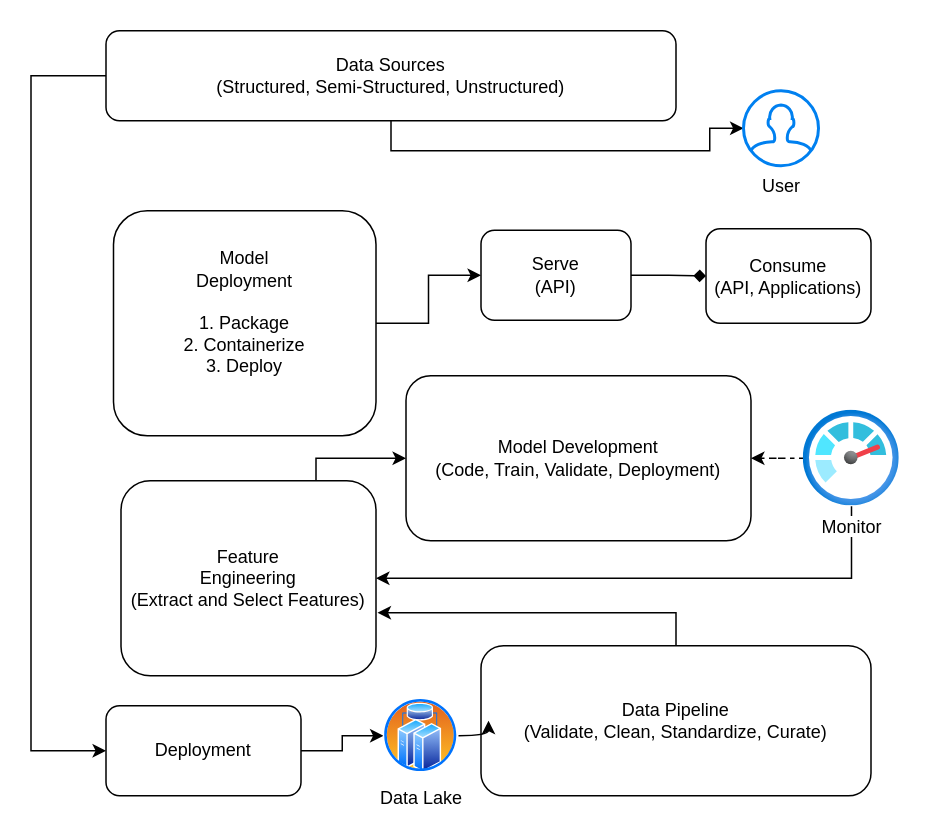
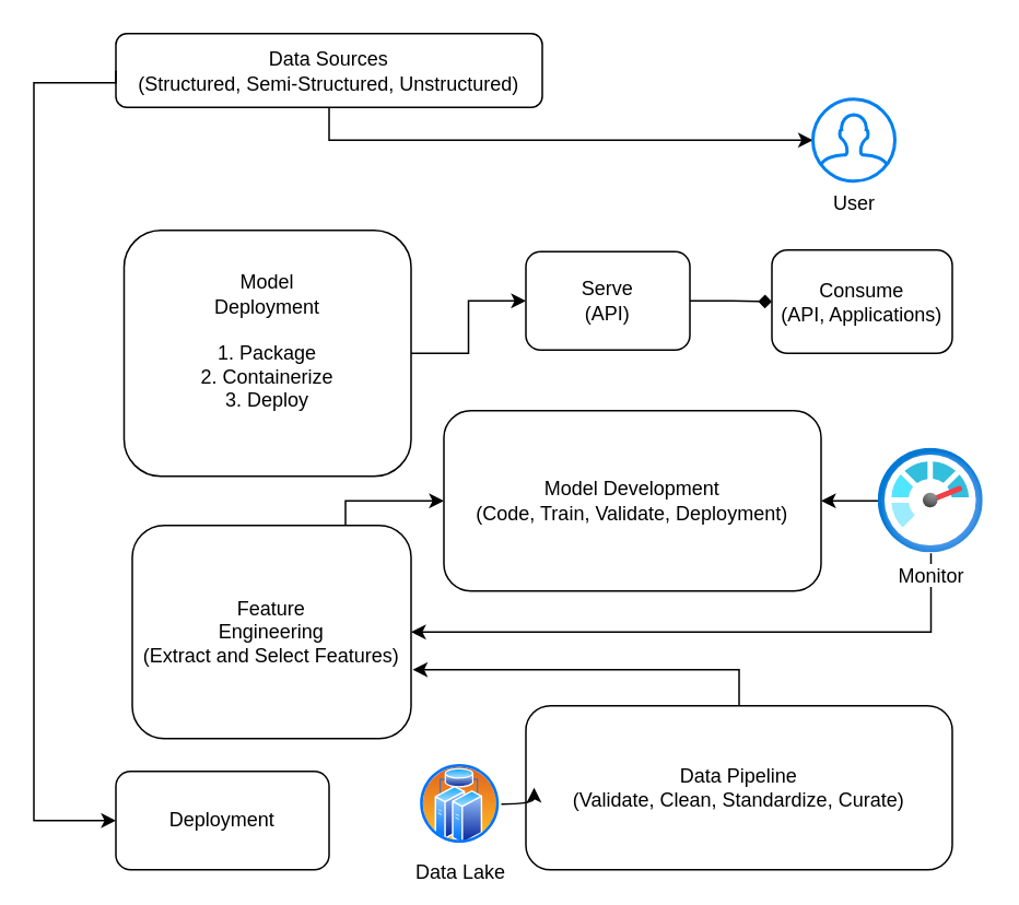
- <mxCell id="2" value="Data Sources&lt;div&gt;(Structured, Semi-Structured, Unstructured)&lt;/div&gt;" style="rounded=1;whiteSpace=wrap;html=1;" parent="1" vertex="1"><mxGeometry x="70" y="20" width="380" height="60" as="geometry" /></mxCell>
+ <mxCell id="2" value="Data Sources&lt;div&gt;(Structured, Semi-Structured, Unstructured)&lt;/div&gt;" style="rounded=1;whiteSpace=wrap;html=1;" parent="1" vertex="1"><mxGeometry x="70" y="20" width="260" height="45" as="geometry" /></mxCell>
- <mxCell id="13" value="" style="edgeStyle=orthogonalEdgeStyle;rounded=0;orthogonalLoop=1;jettySize=auto;html=1;dashed=1;" edge="1" parent="1" source="15" target="10"><mxGeometry relative="1" as="geometry" /></mxCell>
+ <mxCell id="13" value="" style="edgeStyle=orthogonalEdgeStyle;rounded=0;orthogonalLoop=1;jettySize=auto;html=1;" edge="1" parent="1" source="15" target="10"><mxGeometry relative="1" as="geometry" /></mxCell>
- <mxCell id="17" value="" style="edgeStyle=orthogonalEdgeStyle;rounded=0;orthogonalLoop=1;jettySize=auto;html=1;" edge="1" parent="1" source="18" target="20"><mxGeometry relative="1" as="geometry" /></mxCell>
